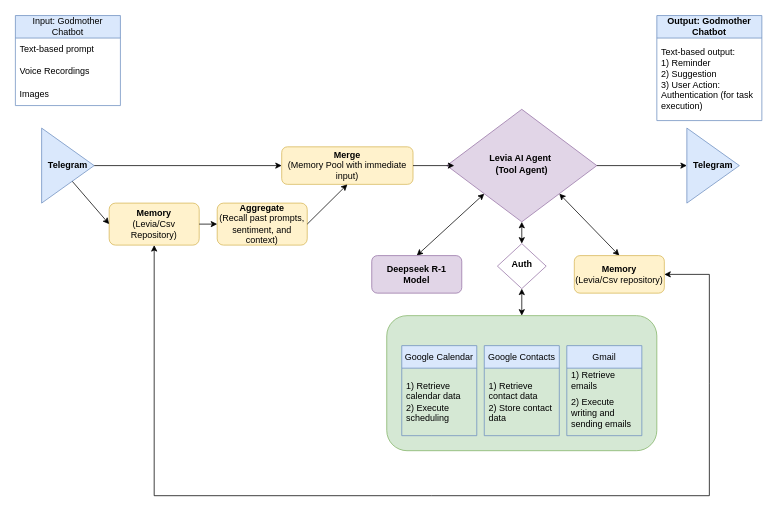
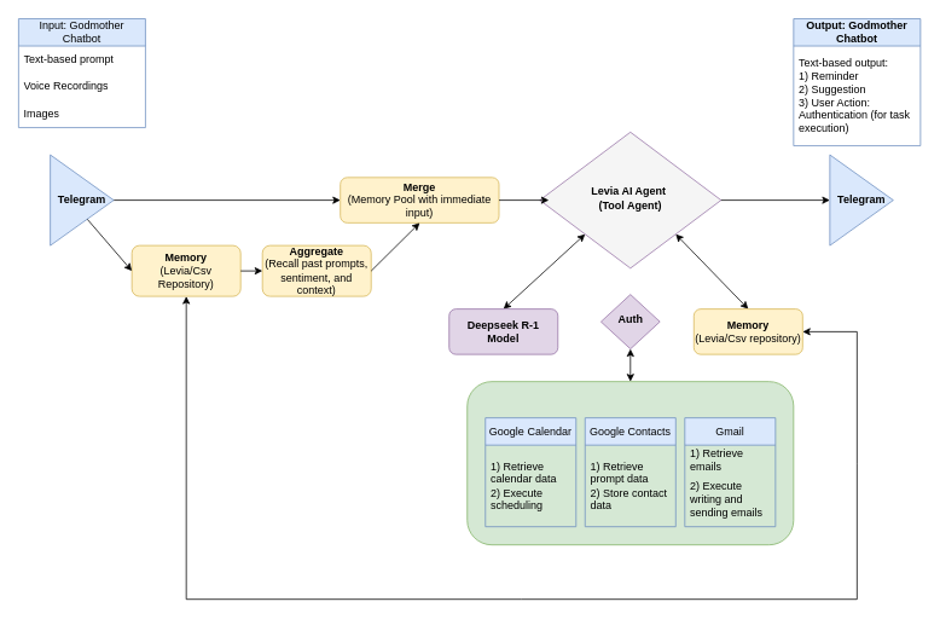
- <mxCell id="2" value="Levia AI Agent&amp;nbsp;&lt;div&gt;(Tool Agent)&lt;/div&gt;" style="rhombus;whiteSpace=wrap;html=1;shadow=0;fontFamily=Helvetica;fontSize=12;align=center;strokeWidth=1;spacing=6;spacingTop=-4;fontStyle=1;fillColor=#e1d5e7;strokeColor=#9673a6;" parent="1" vertex="1"><mxGeometry x="595" y="145" width="200" height="150" as="geometry" /></mxCell>
+ <mxCell id="2" value="Levia AI Agent&amp;nbsp;&lt;div&gt;(Tool Agent)&lt;/div&gt;" style="rhombus;whiteSpace=wrap;html=1;shadow=0;fontFamily=Helvetica;fontSize=12;align=center;strokeWidth=1;spacing=6;spacingTop=-4;fontStyle=1;fillColor=#f5f5f5;strokeColor=#9673a6;" parent="1" vertex="1"><mxGeometry x="595" y="145" width="200" height="150" as="geometry" /></mxCell>
- <mxCell id="12" value="" style="endArrow=classic;startArrow=classic;html=1;rounded=0;entryX=0.5;entryY=1;entryDx=0;entryDy=0;fontStyle=1" edge="1" parent="1" source="35" target="2"><mxGeometry width="50" height="50" relative="1" as="geometry"><mxPoint x="695" y="410" as="sourcePoint" /><mxPoint x="755" y="450" as="targetPoint" /></mxGeometry></mxCell>
- <mxCell id="35" value="Auth" style="rhombus;whiteSpace=wrap;html=1;shadow=0;fontFamily=Helvetica;fontSize=12;align=center;strokeWidth=1;spacing=6;spacingTop=-4;fontStyle=1;fillColor=#ffffff;strokeColor=#9673a6;" vertex="1" parent="1"><mxGeometry x="662.5" y="324" width="65" height="60" as="geometry" /></mxCell>
+ <mxCell id="35" value="Auth" style="rhombus;whiteSpace=wrap;html=1;shadow=0;fontFamily=Helvetica;fontSize=12;align=center;strokeWidth=1;spacing=6;spacingTop=-4;fontStyle=1;fillColor=#e1d5e7;strokeColor=#9673a6;" vertex="1" parent="1"><mxGeometry x="662.5" y="324" width="65" height="60" as="geometry" /></mxCell>
- <mxCell id="30" value="1) Retrieve contact data&lt;div&gt;2) Store contact data&lt;/div&gt;" style="text;strokeColor=none;fillColor=none;align=left;verticalAlign=middle;spacingLeft=4;spacingRight=4;overflow=hidden;points=[[0,0.5],[1,0.5]];portConstraint=eastwest;rotatable=0;whiteSpace=wrap;html=1;" vertex="1" parent="29"><mxGeometry y="30" width="100" height="90" as="geometry" /></mxCell>
+ <mxCell id="30" value="1) Retrieve prompt data&lt;div&gt;2) Store contact data&lt;/div&gt;" style="text;strokeColor=none;fillColor=none;align=left;verticalAlign=middle;spacingLeft=4;spacingRight=4;overflow=hidden;points=[[0,0.5],[1,0.5]];portConstraint=eastwest;rotatable=0;whiteSpace=wrap;html=1;" vertex="1" parent="29"><mxGeometry y="30" width="100" height="90" as="geometry" /></mxCell>
